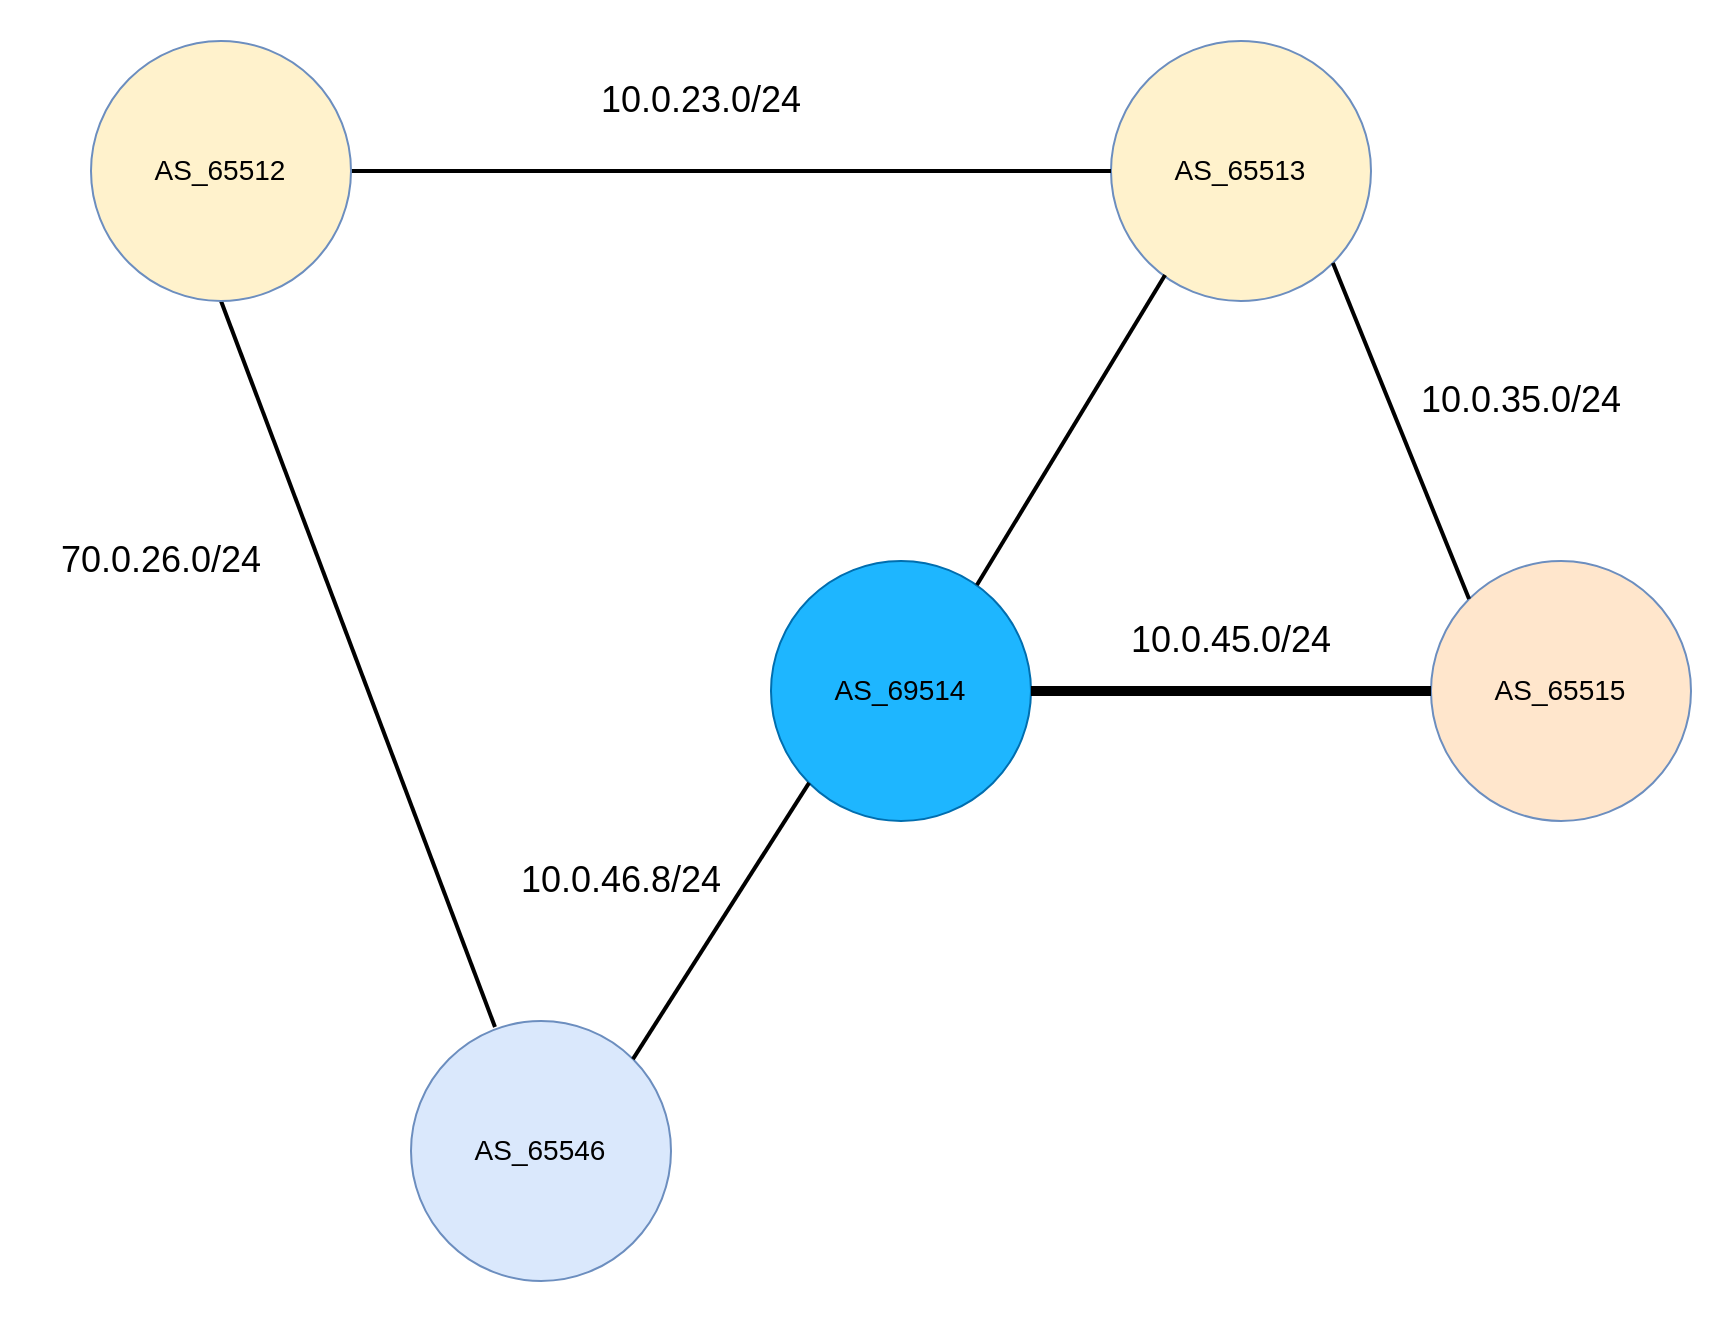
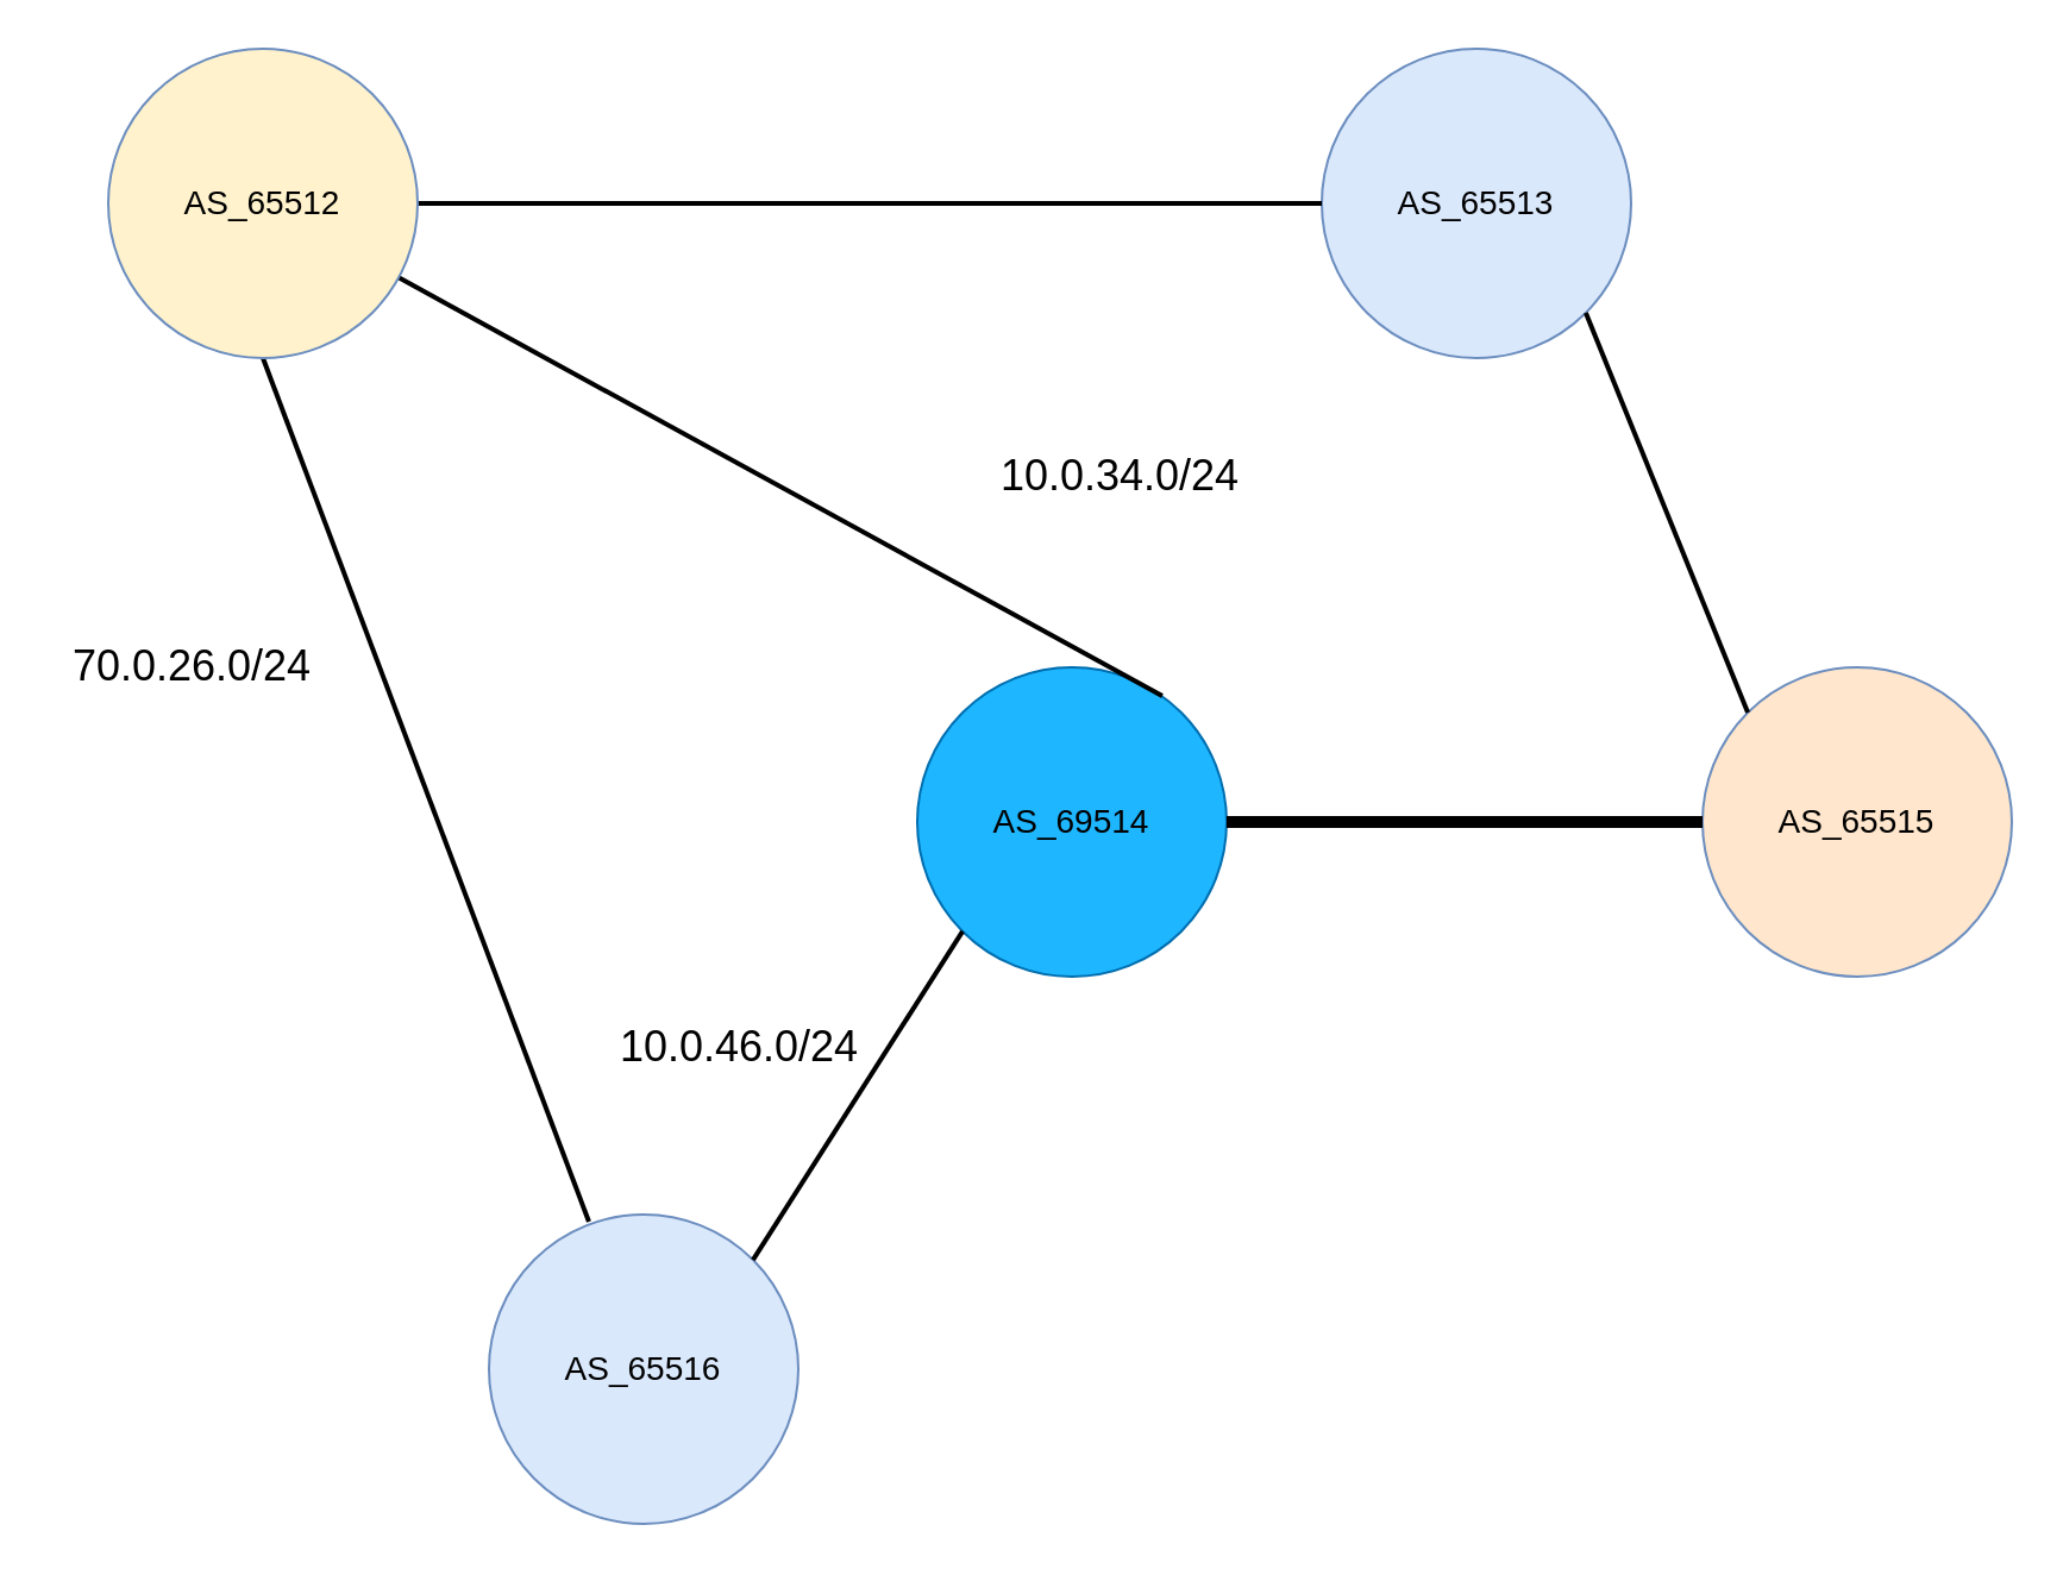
- <mxCell id="13" value="&lt;div&gt;&lt;font style=&quot;font-size: 18px&quot;&gt;10.0.23.0/24&lt;/font&gt;&lt;/div&gt;" style="text;html=1;align=center;verticalAlign=middle;resizable=0;points=[];autosize=1;strokeColor=none;fillColor=none;fontSize=14;fontColor=#000;" vertex="1" parent="1"><mxGeometry x="290" y="40" width="120" height="20" as="geometry" /></mxCell>
- <mxCell id="5" value="&lt;font style=&quot;font-size: 14px&quot;&gt;AS_65513&lt;/font&gt;" style="ellipse;whiteSpace=wrap;html=1;aspect=fixed;fillColor=#fff2cc;strokeColor=#6c8ebf;" vertex="1" parent="1"><mxGeometry x="555" y="20" width="130" height="130" as="geometry" /></mxCell>
+ <mxCell id="5" value="&lt;font style=&quot;font-size: 14px&quot;&gt;AS_65513&lt;/font&gt;" style="ellipse;whiteSpace=wrap;html=1;aspect=fixed;fillColor=#dae8fc;strokeColor=#6c8ebf;" vertex="1" parent="1"><mxGeometry x="555" y="20" width="130" height="130" as="geometry" /></mxCell>
+ <mxCell id="15" value="&lt;div&gt;&lt;font style=&quot;font-size: 18px&quot;&gt;10.0.34.0/24&lt;/font&gt;&lt;/div&gt;" style="text;html=1;align=center;verticalAlign=middle;resizable=0;points=[];autosize=1;strokeColor=none;fillColor=none;fontSize=14;fontColor=#000;" vertex="1" parent="1"><mxGeometry x="410" y="190" width="120" height="20" as="geometry" /></mxCell>
- <mxCell id="14" value="&lt;div&gt;&lt;font style=&quot;font-size: 18px&quot;&gt;10.0.35.0/24&lt;/font&gt;&lt;/div&gt;" style="text;html=1;align=center;verticalAlign=middle;resizable=0;points=[];autosize=1;strokeColor=none;fillColor=none;fontSize=14;fontColor=#000;" vertex="1" parent="1"><mxGeometry x="700" y="190" width="120" height="20" as="geometry" /></mxCell>
- <mxCell id="8" value="" style="endArrow=none;html=1;rounded=0;exitX=0.792;exitY=0.092;exitDx=0;exitDy=0;entryX=0.208;entryY=0.9;entryDx=0;entryDy=0;strokeWidth=2;exitPerimeter=0;entryPerimeter=0;" edge="1" parent="1" source="3" target="5"><mxGeometry width="50" height="50" relative="1" as="geometry"><mxPoint x="185" y="95" as="sourcePoint" /><mxPoint x="515" y="95" as="targetPoint" /></mxGeometry></mxCell>
+ <mxCell id="8" value="" style="endArrow=none;html=1;rounded=0;exitX=0.792;exitY=0.092;exitDx=0;exitDy=0;strokeWidth=2;exitPerimeter=0;" edge="1" parent="1" source="3" target="12"><mxGeometry width="50" height="50" relative="1" as="geometry"><mxPoint x="185" y="95" as="sourcePoint" /><mxPoint x="515" y="95" as="targetPoint" /></mxGeometry></mxCell>
- <mxCell id="16" value="&lt;div&gt;&lt;font style=&quot;font-size: 18px&quot;&gt;10.0.45.0/24&lt;/font&gt;&lt;/div&gt;" style="text;html=1;align=center;verticalAlign=middle;resizable=0;points=[];autosize=1;strokeColor=none;fillColor=none;fontSize=14;fontColor=#000;" vertex="1" parent="1"><mxGeometry x="555" y="310" width="120" height="20" as="geometry" /></mxCell>
- <mxCell id="17" value="&lt;div&gt;&lt;font style=&quot;font-size: 18px&quot;&gt;10.0.46.8/24&lt;/font&gt;&lt;/div&gt;" style="text;html=1;align=center;verticalAlign=middle;resizable=0;points=[];autosize=1;strokeColor=none;fillColor=none;fontSize=14;fontColor=#000;" vertex="1" parent="1"><mxGeometry x="250" y="430" width="120" height="20" as="geometry" /></mxCell>
+ <mxCell id="17" value="&lt;div&gt;&lt;font style=&quot;font-size: 18px&quot;&gt;10.0.46.0/24&lt;/font&gt;&lt;/div&gt;" style="text;html=1;align=center;verticalAlign=middle;resizable=0;points=[];autosize=1;strokeColor=none;fillColor=none;fontSize=14;fontColor=#000;" vertex="1" parent="1"><mxGeometry x="250" y="430" width="120" height="20" as="geometry" /></mxCell>
- <mxCell id="2" value="&lt;font style=&quot;font-size: 14px&quot;&gt;AS_65546&lt;/font&gt;" style="ellipse;whiteSpace=wrap;html=1;aspect=fixed;fillColor=#dae8fc;strokeColor=#6c8ebf;" vertex="1" parent="1"><mxGeometry x="205" y="510" width="130" height="130" as="geometry" /></mxCell>
+ <mxCell id="2" value="&lt;font style=&quot;font-size: 14px&quot;&gt;AS_65516&lt;/font&gt;" style="ellipse;whiteSpace=wrap;html=1;aspect=fixed;fillColor=#dae8fc;strokeColor=#6c8ebf;" vertex="1" parent="1"><mxGeometry x="205" y="510" width="130" height="130" as="geometry" /></mxCell>
